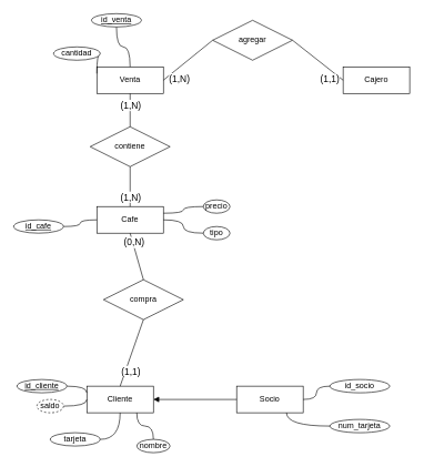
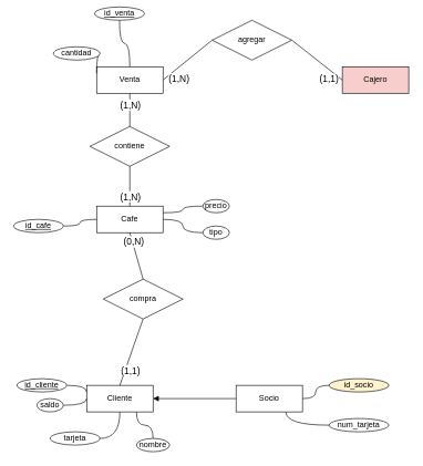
- <mxCell id="35" value="id_venta" style="ellipse;whiteSpace=wrap;html=1;align=center;fontStyle=4" vertex="1" parent="1"><mxGeometry x="137" y="20" width="75" height="20" as="geometry" /></mxCell>
+ <mxCell id="35" value="id_venta" style="ellipse;whiteSpace=wrap;html=1;align=center;fontStyle=4" vertex="1" parent="1"><mxGeometry x="142" y="10" width="75" height="20" as="geometry" /></mxCell>
- <mxCell id="4" value="Cajero" style="whiteSpace=wrap;html=1;align=center;" vertex="1" parent="1"><mxGeometry x="515" y="100" width="100" height="40" as="geometry" /></mxCell>
+ <mxCell id="4" value="Cajero" style="whiteSpace=wrap;html=1;align=center;fillColor=#f8cecc;" vertex="1" parent="1"><mxGeometry x="515" y="100" width="100" height="40" as="geometry" /></mxCell>
- <mxCell id="44" value="id_socio" style="ellipse;whiteSpace=wrap;html=1;align=center;" vertex="1" parent="1"><mxGeometry x="495" y="570" width="90" height="20" as="geometry" /></mxCell>
+ <mxCell id="44" value="id_socio" style="ellipse;whiteSpace=wrap;html=1;align=center;fillColor=#fff2cc;" vertex="1" parent="1"><mxGeometry x="495" y="570" width="90" height="20" as="geometry" /></mxCell>
- <mxCell id="17" value="saldo" style="ellipse;whiteSpace=wrap;html=1;align=center;dashed=1;" vertex="1" parent="1"><mxGeometry x="55" y="600" width="40" height="20" as="geometry" /></mxCell>
+ <mxCell id="17" value="saldo" style="ellipse;whiteSpace=wrap;html=1;align=center;" vertex="1" parent="1"><mxGeometry x="55" y="600" width="40" height="20" as="geometry" /></mxCell>
